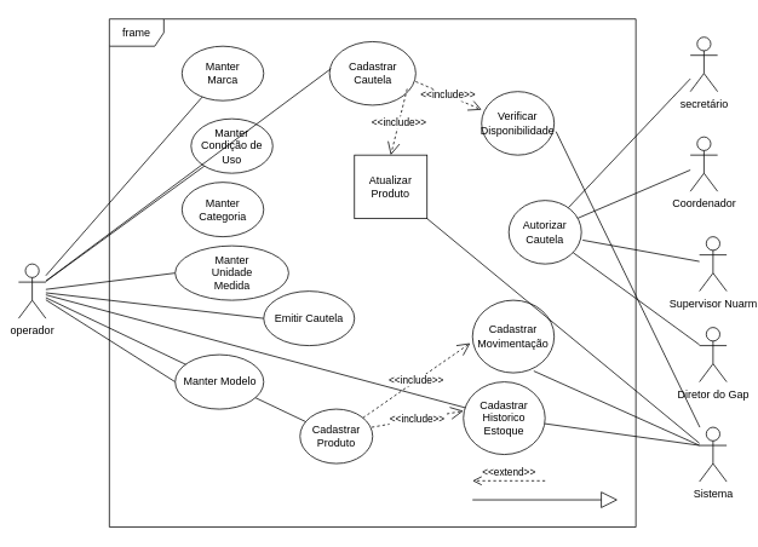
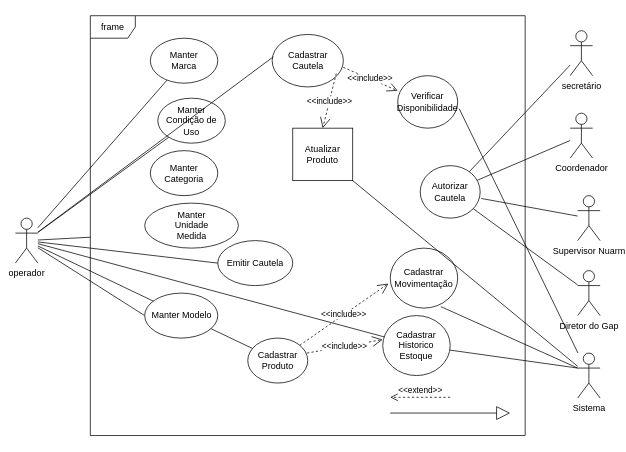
- <mxCell id="6" style="rounded=0;orthogonalLoop=1;jettySize=auto;html=1;entryX=0;entryY=0.5;entryDx=0;entryDy=0;endArrow=none;endFill=0;" parent="1" source="10" target="14" edge="1"><mxGeometry relative="1" as="geometry" /></mxCell>
+ <mxCell id="6" style="rounded=0;orthogonalLoop=1;jettySize=auto;html=1;endArrow=none;endFill=0;" parent="1" source="10" target="2" edge="1"><mxGeometry relative="1" as="geometry" /></mxCell>
